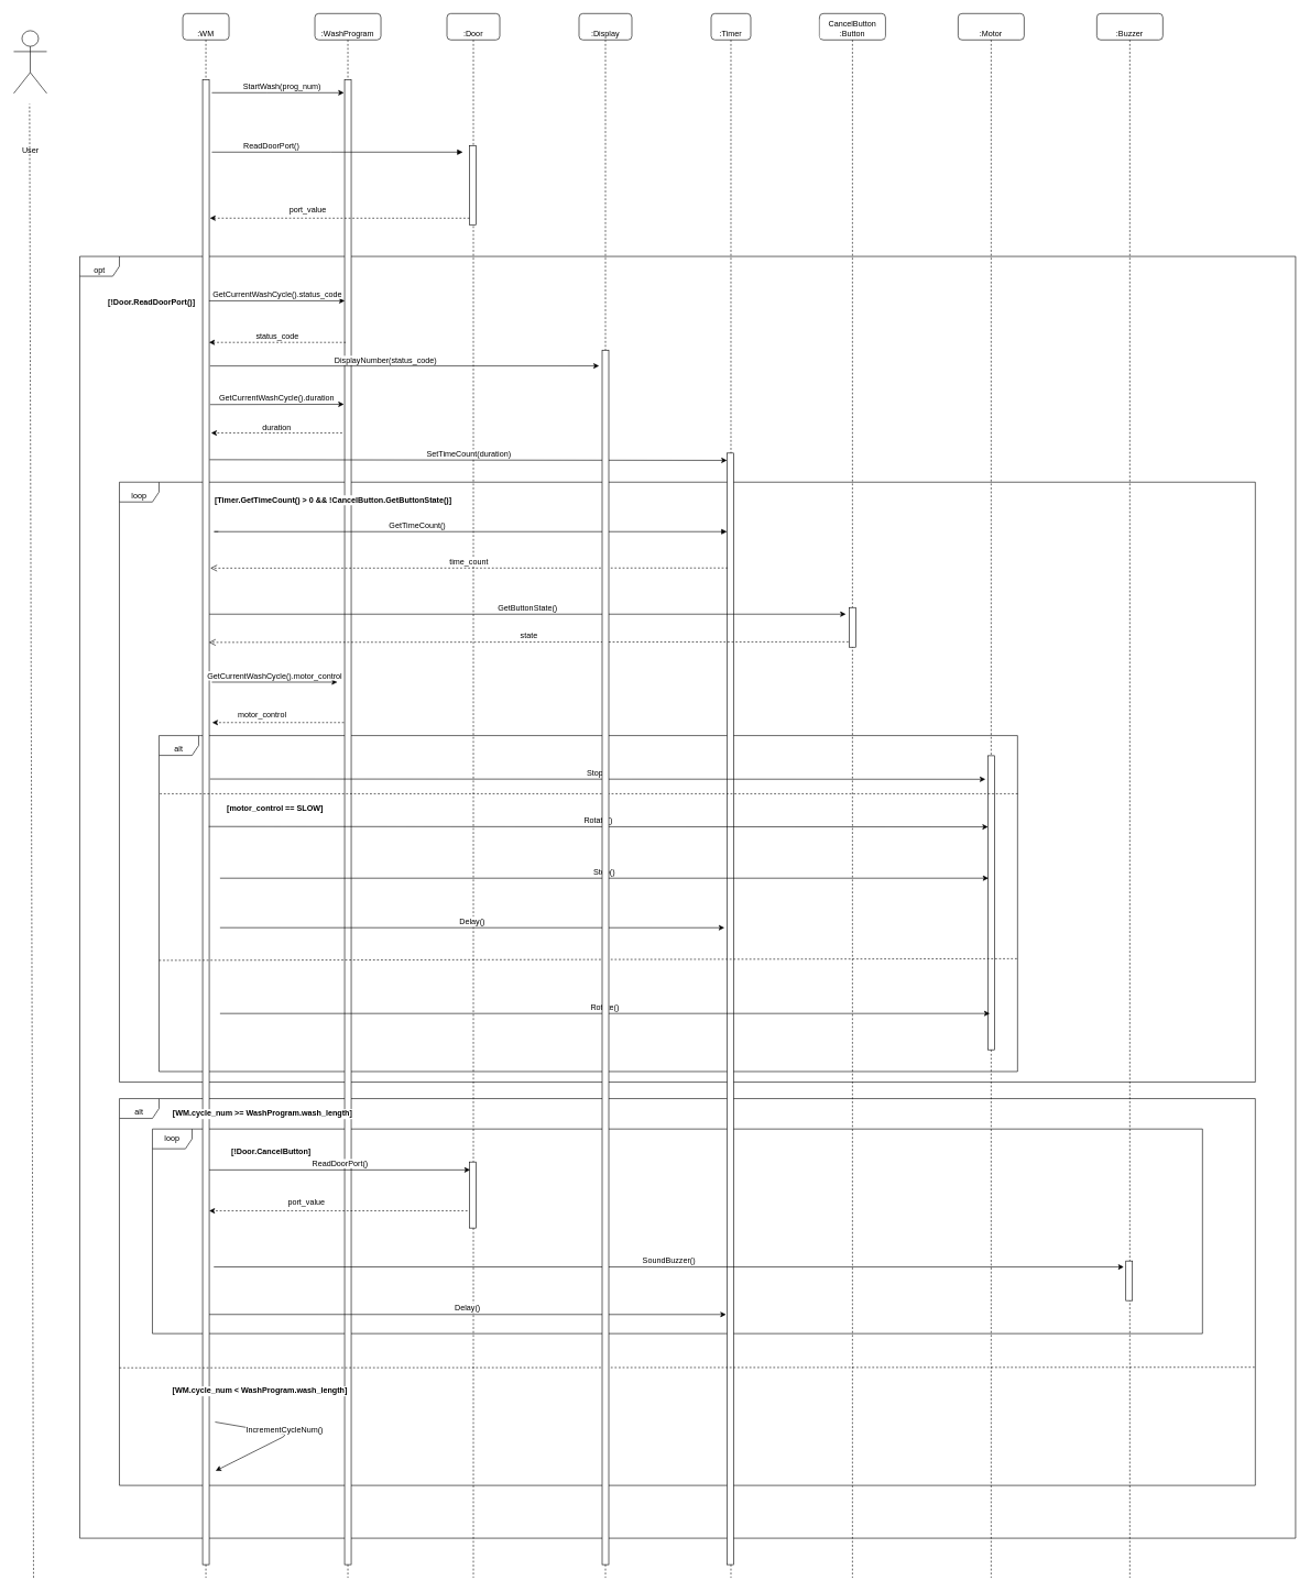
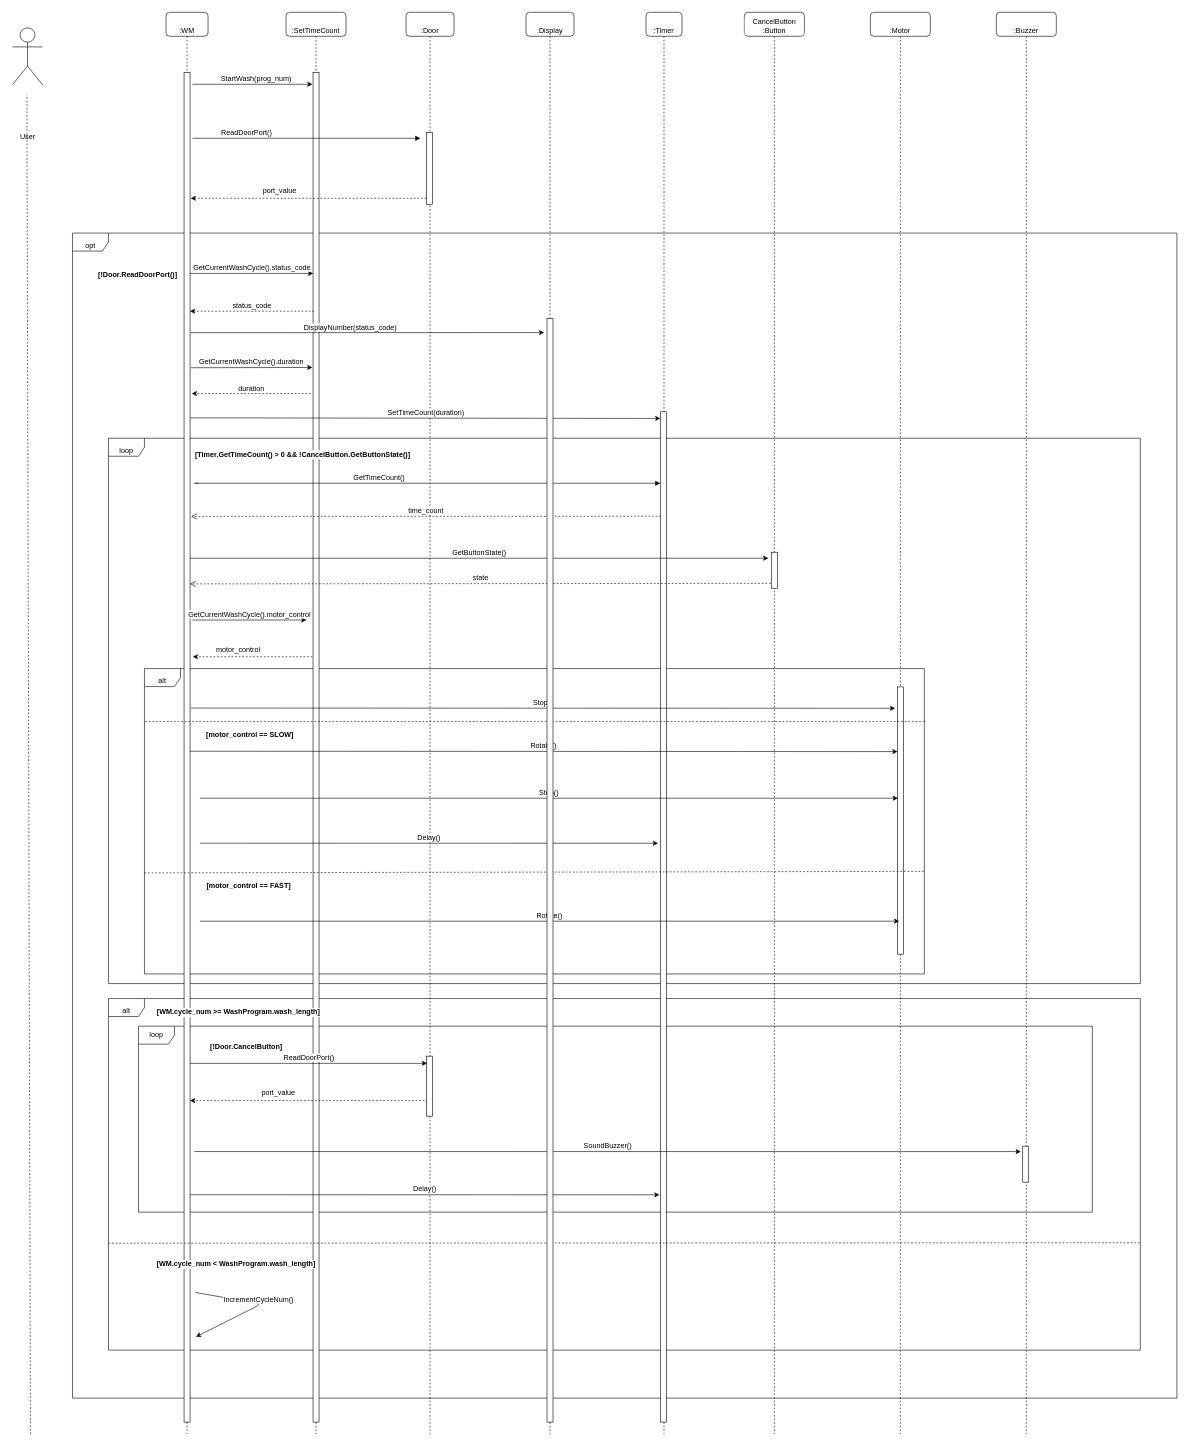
- <mxCell id="7" value=":WashProgram" style="shape=umlLifeline;perimeter=lifelinePerimeter;whiteSpace=wrap;html=1;container=1;collapsible=0;recursiveResize=0;outlineConnect=0;rounded=1;shadow=0;comic=0;labelBackgroundColor=#ffffff;strokeColor=#000000;strokeWidth=1;fillColor=#FFFFFF;fontFamily=Helvetica;fontSize=12;fontColor=#000000;align=center;verticalAlign=bottom;" vertex="1" parent="1"><mxGeometry x="476" y="20" width="100" height="2370" as="geometry" /></mxCell>
+ <mxCell id="7" value=":SetTimeCount" style="shape=umlLifeline;perimeter=lifelinePerimeter;whiteSpace=wrap;html=1;container=1;collapsible=0;recursiveResize=0;outlineConnect=0;rounded=1;shadow=0;comic=0;labelBackgroundColor=#ffffff;strokeColor=#000000;strokeWidth=1;fillColor=#FFFFFF;fontFamily=Helvetica;fontSize=12;fontColor=#000000;align=center;verticalAlign=bottom;" vertex="1" parent="1"><mxGeometry x="476" y="20" width="100" height="2370" as="geometry" /></mxCell>
+ <mxCell id="49" value="[motor_control == FAST]" style="text;align=center;fontStyle=1;verticalAlign=bottom;spacingLeft=3;spacingRight=3;strokeColor=none;rotatable=0;points=[[0,0.5],[1,0.5]];portConstraint=eastwest;fontFamily=Helvetica;fontSize=12;labelBackgroundColor=#ffffff;" vertex="1" parent="1"><mxGeometry x="374" y="1460" width="80" height="26" as="geometry" /></mxCell>
